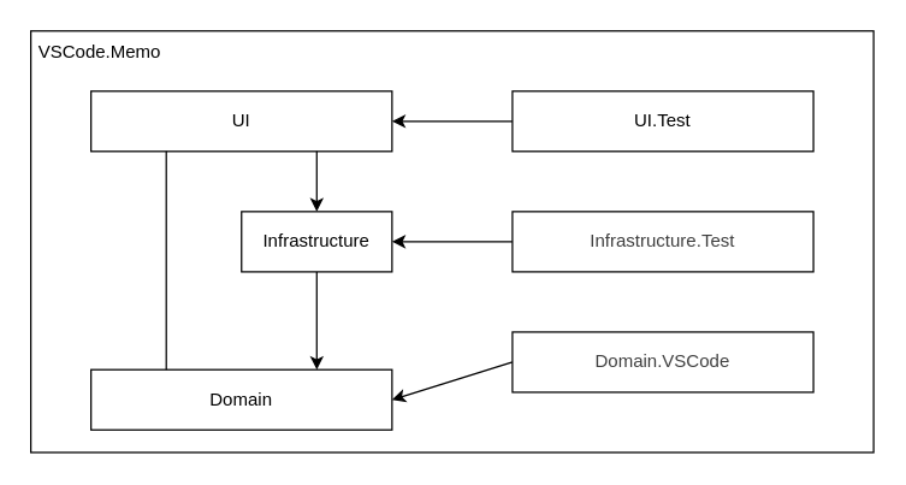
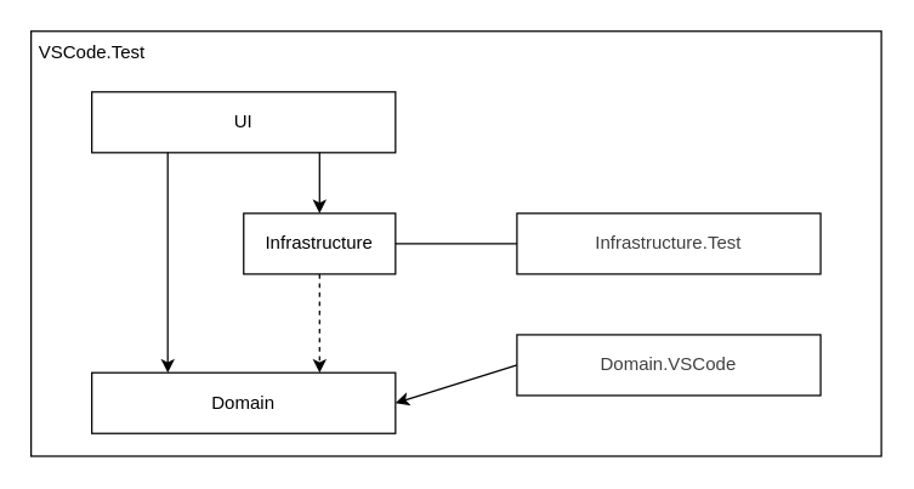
- <mxCell id="2" value="&amp;nbsp;VSCode.Memo" style="rounded=0;whiteSpace=wrap;html=1;fontColor=default;align=left;verticalAlign=top;" parent="1" vertex="1"><mxGeometry x="20" y="20" width="560" height="280" as="geometry" /></mxCell>
+ <mxCell id="2" value="&amp;nbsp;VSCode.Test" style="rounded=0;whiteSpace=wrap;html=1;fontColor=default;align=left;verticalAlign=top;" parent="1" vertex="1"><mxGeometry x="20" y="20" width="560" height="280" as="geometry" /></mxCell>
- <mxCell id="13" style="edgeStyle=none;html=1;exitX=0;exitY=0.5;exitDx=0;exitDy=0;entryX=1;entryY=0.5;entryDx=0;entryDy=0;" parent="8" source="12" target="10" edge="1"><mxGeometry relative="1" as="geometry"><mxPoint x="380" y="90" as="sourcePoint" /><mxPoint x="330" y="90" as="targetPoint" /></mxGeometry></mxCell>
- <mxCell id="12" value="&lt;span style=&quot;&quot;&gt;UI.Test&lt;/span&gt;" style="rounded=0;whiteSpace=wrap;html=1;fillColor=none;fontColor=default;" parent="8" vertex="1"><mxGeometry x="340" y="60" width="200" height="40" as="geometry" /></mxCell>
- <mxCell id="9" style="edgeStyle=none;html=1;exitX=0;exitY=0.5;exitDx=0;exitDy=0;entryX=1;entryY=0.5;entryDx=0;entryDy=0;" parent="8" source="14" target="3" edge="1"><mxGeometry relative="1" as="geometry" /></mxCell>
+ <mxCell id="9" style="edgeStyle=none;html=1;exitX=0;exitY=0.5;exitDx=0;exitDy=0;entryX=1;entryY=0.5;entryDx=0;entryDy=0;endArrow=none;" parent="8" source="14" target="3" edge="1"><mxGeometry relative="1" as="geometry" /></mxCell>
- <mxCell id="7" style="edgeStyle=none;html=1;exitX=0.5;exitY=1;exitDx=0;exitDy=0;entryX=0.75;entryY=0;entryDx=0;entryDy=0;" edge="1" parent="1" source="3" target="11"><mxGeometry relative="1" as="geometry"><mxPoint x="209.55" y="180" as="sourcePoint" /><mxPoint x="209.55" y="220" as="targetPoint" /></mxGeometry></mxCell>
+ <mxCell id="7" style="edgeStyle=none;html=1;exitX=0.5;exitY=1;exitDx=0;exitDy=0;entryX=0.75;entryY=0;entryDx=0;entryDy=0;dashed=1;" edge="1" parent="1" source="3" target="11"><mxGeometry relative="1" as="geometry"><mxPoint x="209.55" y="180" as="sourcePoint" /><mxPoint x="209.55" y="220" as="targetPoint" /></mxGeometry></mxCell>
- <mxCell id="5" style="edgeStyle=none;html=1;exitX=0.25;exitY=1;exitDx=0;exitDy=0;entryX=0.25;entryY=0;entryDx=0;entryDy=0;endArrow=none;" edge="1" parent="1" source="10" target="11"><mxGeometry relative="1" as="geometry"><mxPoint x="350" y="90" as="sourcePoint" /><mxPoint x="270" y="90" as="targetPoint" /></mxGeometry></mxCell>
+ <mxCell id="5" style="edgeStyle=none;html=1;exitX=0.25;exitY=1;exitDx=0;exitDy=0;entryX=0.25;entryY=0;entryDx=0;entryDy=0;" edge="1" parent="1" source="10" target="11"><mxGeometry relative="1" as="geometry"><mxPoint x="350" y="90" as="sourcePoint" /><mxPoint x="270" y="90" as="targetPoint" /></mxGeometry></mxCell>
